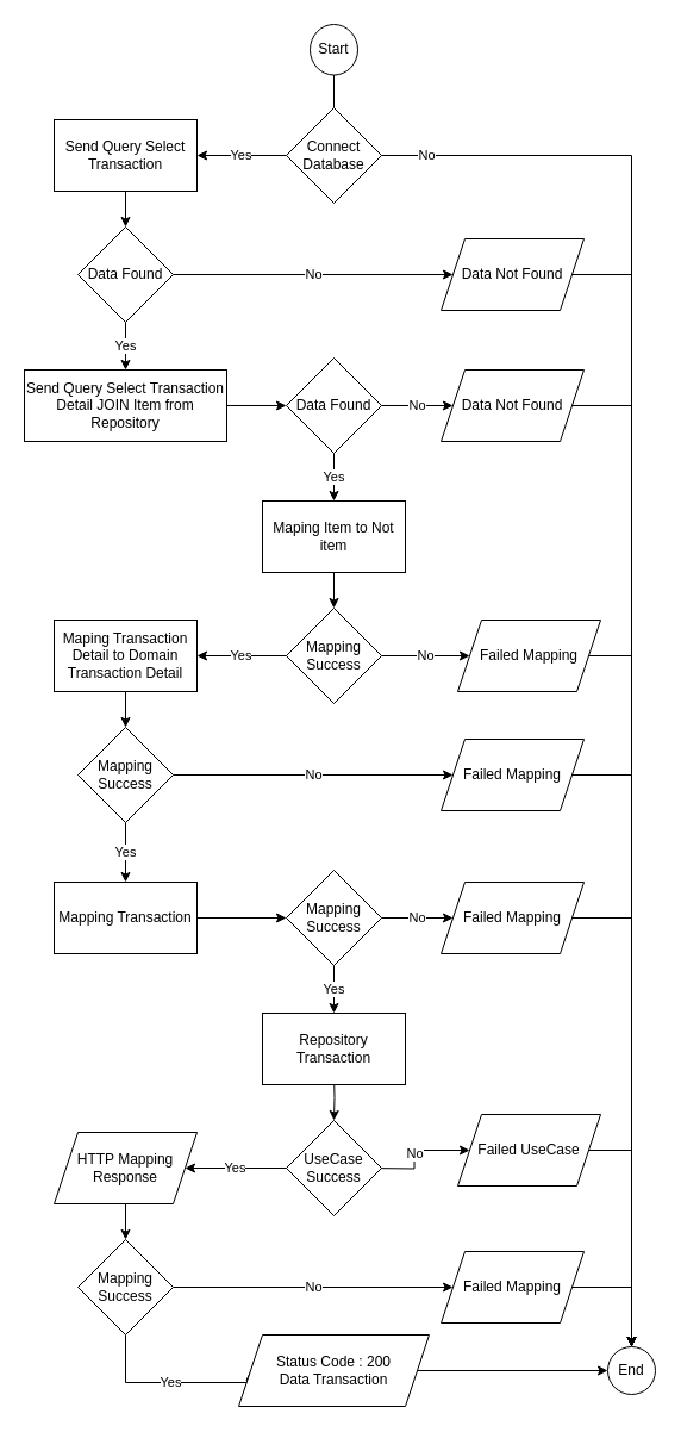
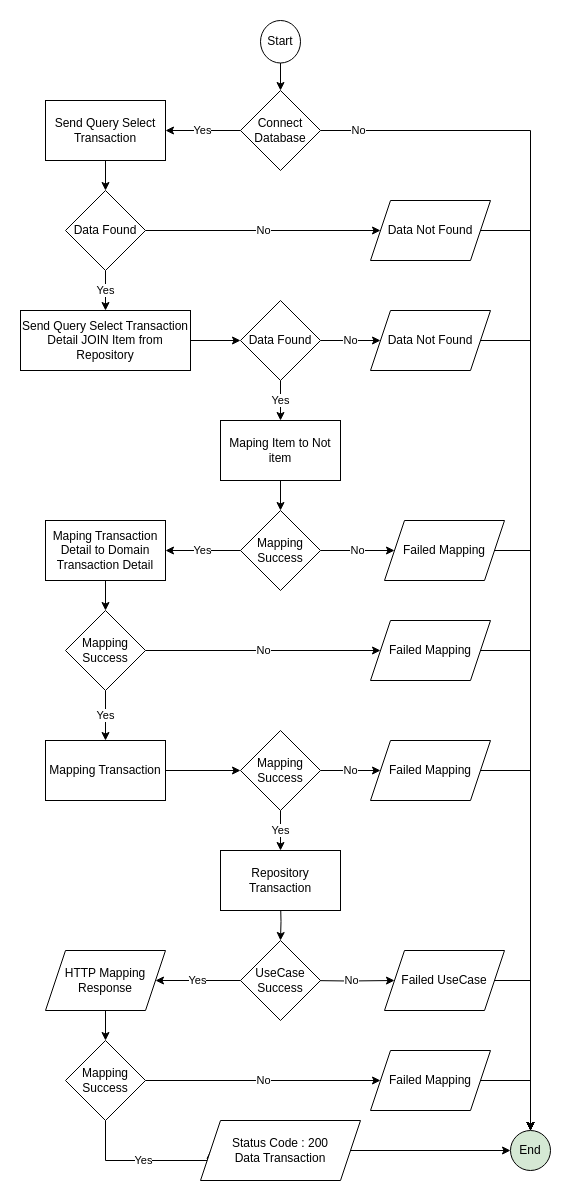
- <mxCell id="2" style="edgeStyle=orthogonalEdgeStyle;rounded=0;orthogonalLoop=1;jettySize=auto;html=1;exitX=0.5;exitY=1;exitDx=0;exitDy=0;entryX=0.5;entryY=0;entryDx=0;entryDy=0;endArrow=none;" parent="1" source="3" target="6" edge="1"><mxGeometry relative="1" as="geometry" /></mxCell>
+ <mxCell id="2" style="edgeStyle=orthogonalEdgeStyle;rounded=0;orthogonalLoop=1;jettySize=auto;html=1;exitX=0.5;exitY=1;exitDx=0;exitDy=0;entryX=0.5;entryY=0;entryDx=0;entryDy=0;" parent="1" source="3" target="6" edge="1"><mxGeometry relative="1" as="geometry" /></mxCell>
- <mxCell id="37" value="Failed UseCase" style="shape=parallelogram;perimeter=parallelogramPerimeter;whiteSpace=wrap;html=1;fixedSize=1;" parent="1" vertex="1"><mxGeometry x="384" y="935" width="120" height="60" as="geometry" /></mxCell>
+ <mxCell id="37" value="Failed UseCase" style="shape=parallelogram;perimeter=parallelogramPerimeter;whiteSpace=wrap;html=1;fixedSize=1;" parent="1" vertex="1"><mxGeometry x="384" y="950" width="120" height="60" as="geometry" /></mxCell>
- <mxCell id="23" value="End" style="ellipse;whiteSpace=wrap;html=1;" parent="1" vertex="1"><mxGeometry x="510" y="1130" width="40" height="40" as="geometry" /></mxCell>
+ <mxCell id="23" value="End" style="ellipse;whiteSpace=wrap;html=1;fillColor=#d5e8d4;" parent="1" vertex="1"><mxGeometry x="510" y="1130" width="40" height="40" as="geometry" /></mxCell>
